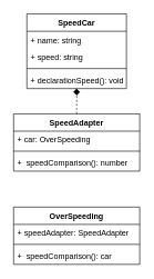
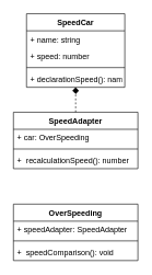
- <mxCell id="4" value="+ speed: string" style="text;strokeColor=none;fillColor=none;align=left;verticalAlign=top;spacingLeft=4;spacingRight=4;overflow=hidden;rotatable=0;points=[[0,0.5],[1,0.5]];portConstraint=eastwest;" parent="2" vertex="1"><mxGeometry y="52" width="150" height="26" as="geometry" /></mxCell>
+ <mxCell id="4" value="+ speed: number" style="text;strokeColor=none;fillColor=none;align=left;verticalAlign=top;spacingLeft=4;spacingRight=4;overflow=hidden;rotatable=0;points=[[0,0.5],[1,0.5]];portConstraint=eastwest;" parent="2" vertex="1"><mxGeometry y="52" width="150" height="26" as="geometry" /></mxCell>
- <mxCell id="6" value="+ declarationSpeed(): void" style="text;strokeColor=none;fillColor=none;align=left;verticalAlign=top;spacingLeft=4;spacingRight=4;overflow=hidden;rotatable=0;points=[[0,0.5],[1,0.5]];portConstraint=eastwest;" parent="2" vertex="1"><mxGeometry y="86" width="150" height="26" as="geometry" /></mxCell>
+ <mxCell id="6" value="+ declarationSpeed(): name" style="text;strokeColor=none;fillColor=none;align=left;verticalAlign=top;spacingLeft=4;spacingRight=4;overflow=hidden;rotatable=0;points=[[0,0.5],[1,0.5]];portConstraint=eastwest;" parent="2" vertex="1"><mxGeometry y="86" width="150" height="26" as="geometry" /></mxCell>
- <mxCell id="10" value="+  speedComparison(): number" style="text;strokeColor=none;fillColor=none;align=left;verticalAlign=top;spacingLeft=4;spacingRight=4;overflow=hidden;rotatable=0;points=[[0,0.5],[1,0.5]];portConstraint=eastwest;" parent="7" vertex="1"><mxGeometry y="60" width="190" height="26" as="geometry" /></mxCell>
+ <mxCell id="10" value="+  recalculationSpeed(): number" style="text;strokeColor=none;fillColor=none;align=left;verticalAlign=top;spacingLeft=4;spacingRight=4;overflow=hidden;rotatable=0;points=[[0,0.5],[1,0.5]];portConstraint=eastwest;" parent="7" vertex="1"><mxGeometry y="60" width="190" height="26" as="geometry" /></mxCell>
- <mxCell id="14" value="+  speedComparison(): car" style="text;strokeColor=none;fillColor=none;align=left;verticalAlign=top;spacingLeft=4;spacingRight=4;overflow=hidden;rotatable=0;points=[[0,0.5],[1,0.5]];portConstraint=eastwest;" parent="11" vertex="1"><mxGeometry y="60" width="190" height="26" as="geometry" /></mxCell>
+ <mxCell id="14" value="+  speedComparison(): void" style="text;strokeColor=none;fillColor=none;align=left;verticalAlign=top;spacingLeft=4;spacingRight=4;overflow=hidden;rotatable=0;points=[[0,0.5],[1,0.5]];portConstraint=eastwest;" parent="11" vertex="1"><mxGeometry y="60" width="190" height="26" as="geometry" /></mxCell>
